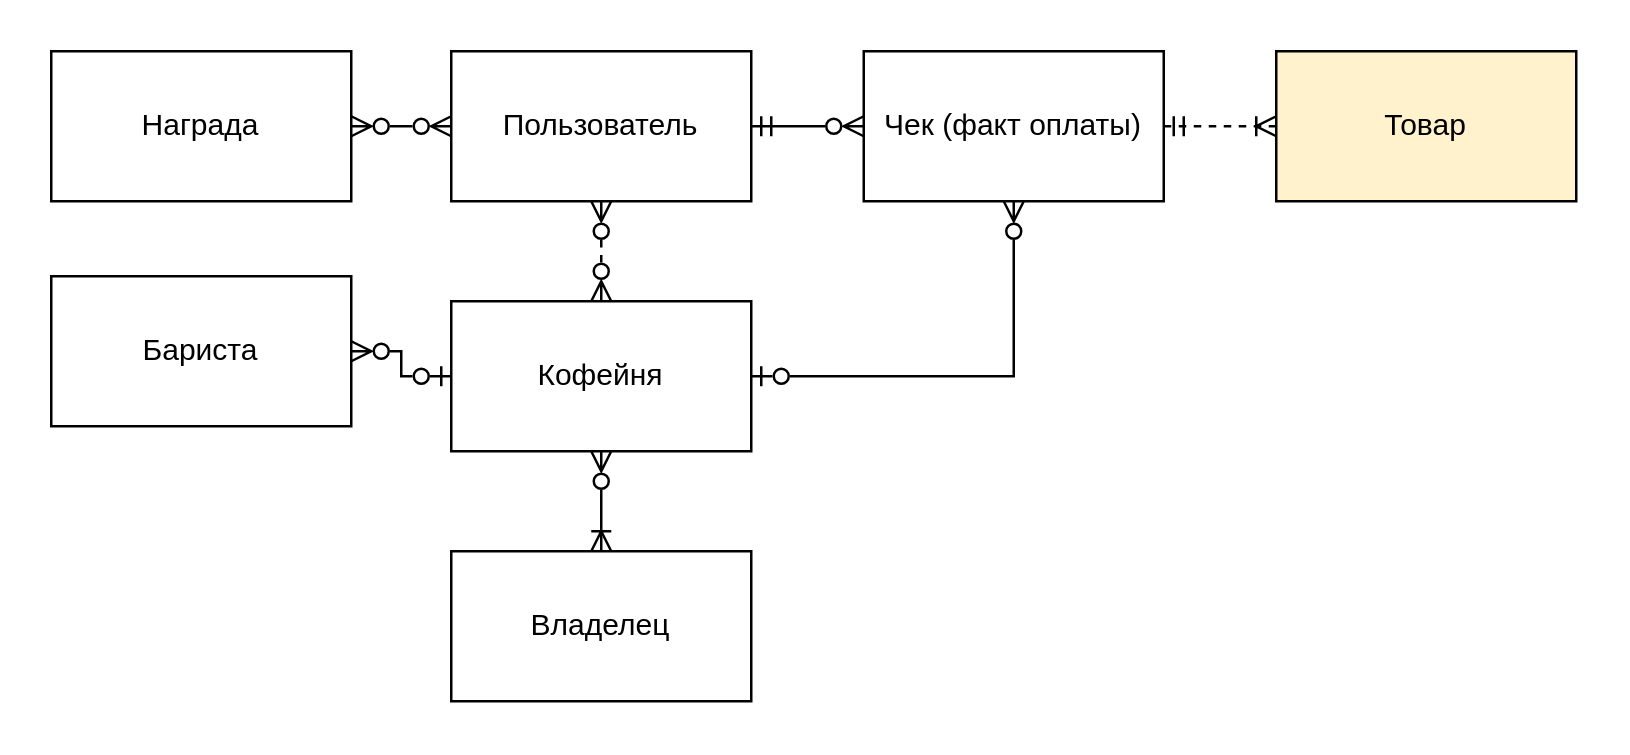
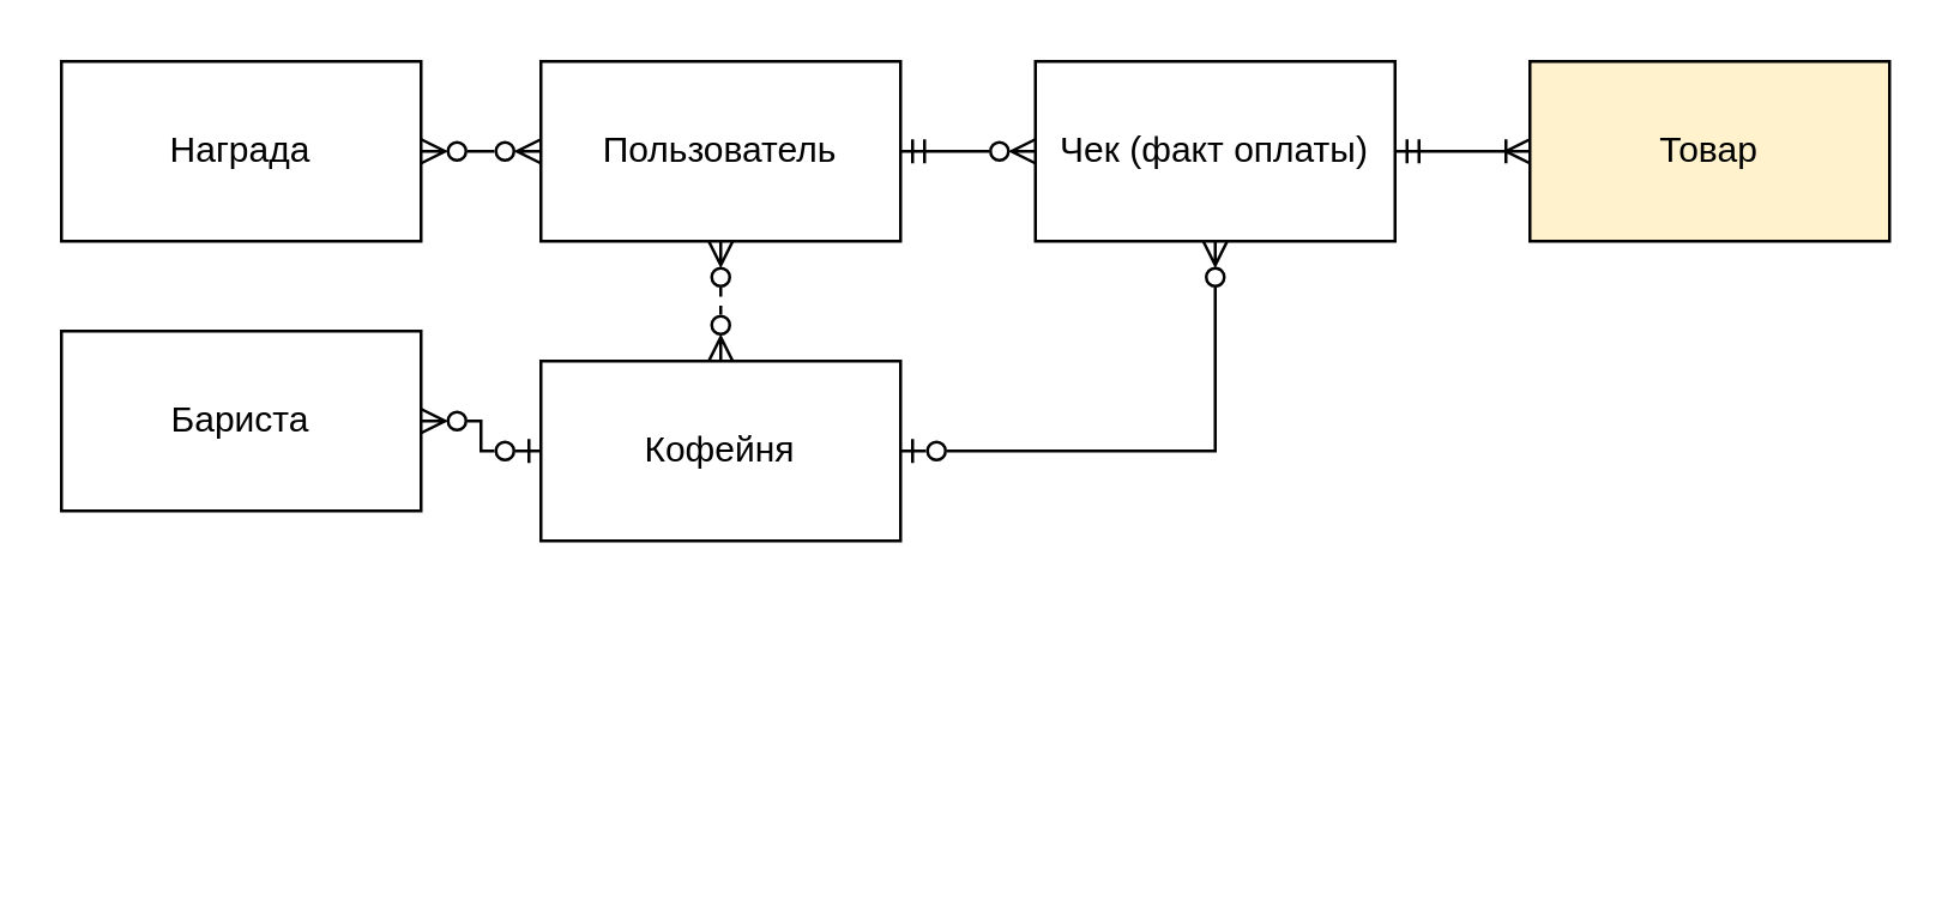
- <mxCell id="6" style="edgeStyle=orthogonalEdgeStyle;rounded=0;orthogonalLoop=1;jettySize=auto;html=1;entryX=0;entryY=0.5;entryDx=0;entryDy=0;endArrow=ERoneToMany;endFill=0;startArrow=ERmandOne;startFill=0;dashed=1;" edge="1" parent="1" source="8" target="15"><mxGeometry relative="1" as="geometry" /></mxCell>
+ <mxCell id="6" style="edgeStyle=orthogonalEdgeStyle;rounded=0;orthogonalLoop=1;jettySize=auto;html=1;entryX=0;entryY=0.5;entryDx=0;entryDy=0;endArrow=ERoneToMany;endFill=0;startArrow=ERmandOne;startFill=0;" edge="1" parent="1" source="8" target="15"><mxGeometry relative="1" as="geometry" /></mxCell>
- <mxCell id="11" style="edgeStyle=orthogonalEdgeStyle;rounded=0;orthogonalLoop=1;jettySize=auto;html=1;entryX=0.5;entryY=1;entryDx=0;entryDy=0;endArrow=ERzeroToMany;endFill=0;startArrow=ERoneToMany;startFill=0;" edge="1" parent="1" source="12" target="5"><mxGeometry relative="1" as="geometry" /></mxCell>
- <mxCell id="12" value="Владелец" style="rounded=0;whiteSpace=wrap;html=1;" vertex="1" parent="1"><mxGeometry x="180" y="220" width="120" height="60" as="geometry" /></mxCell>
